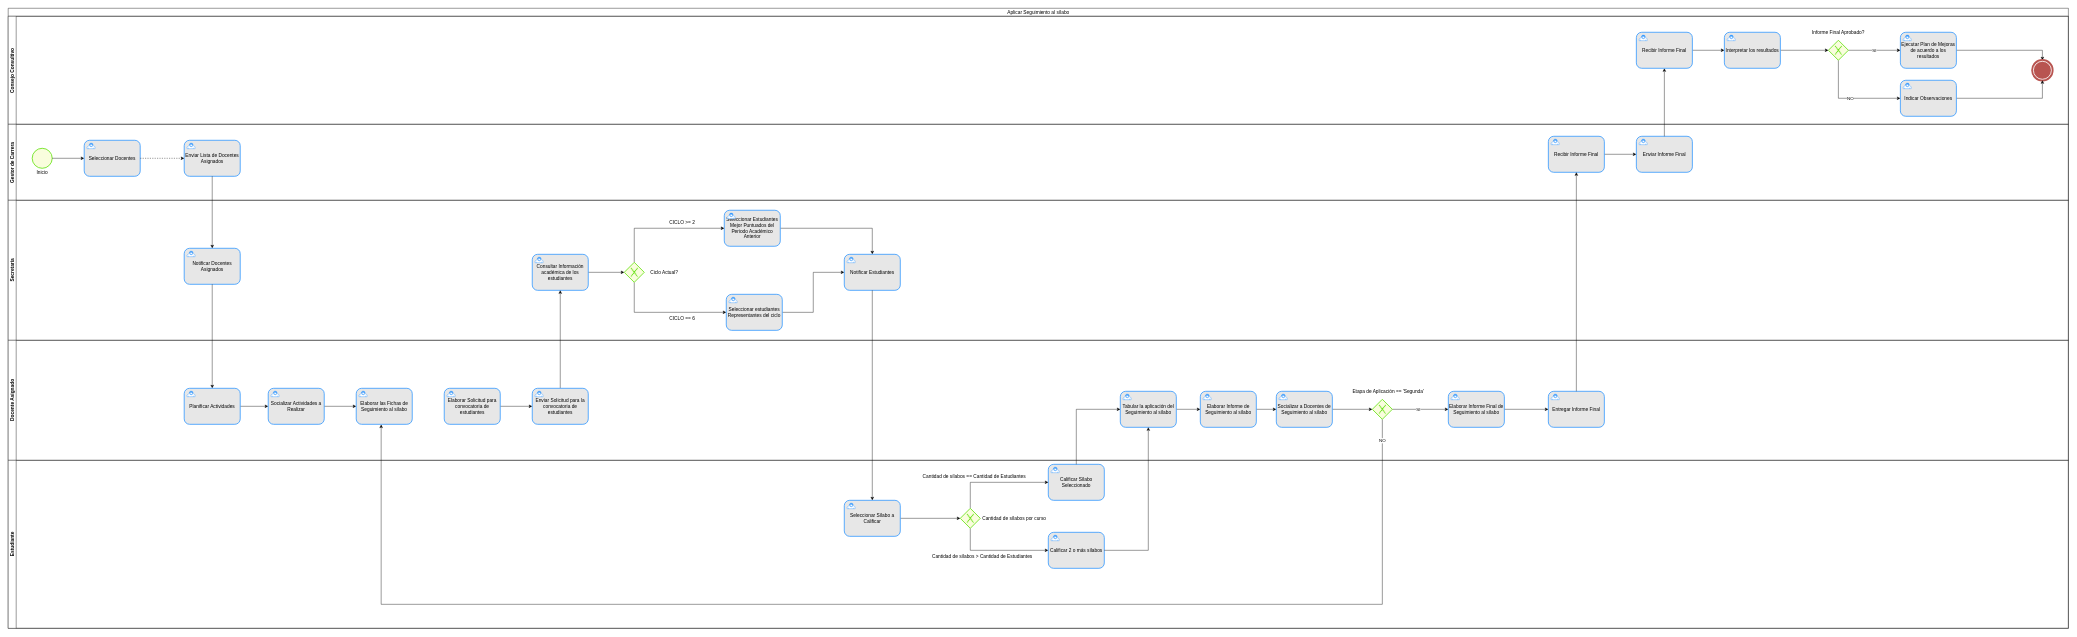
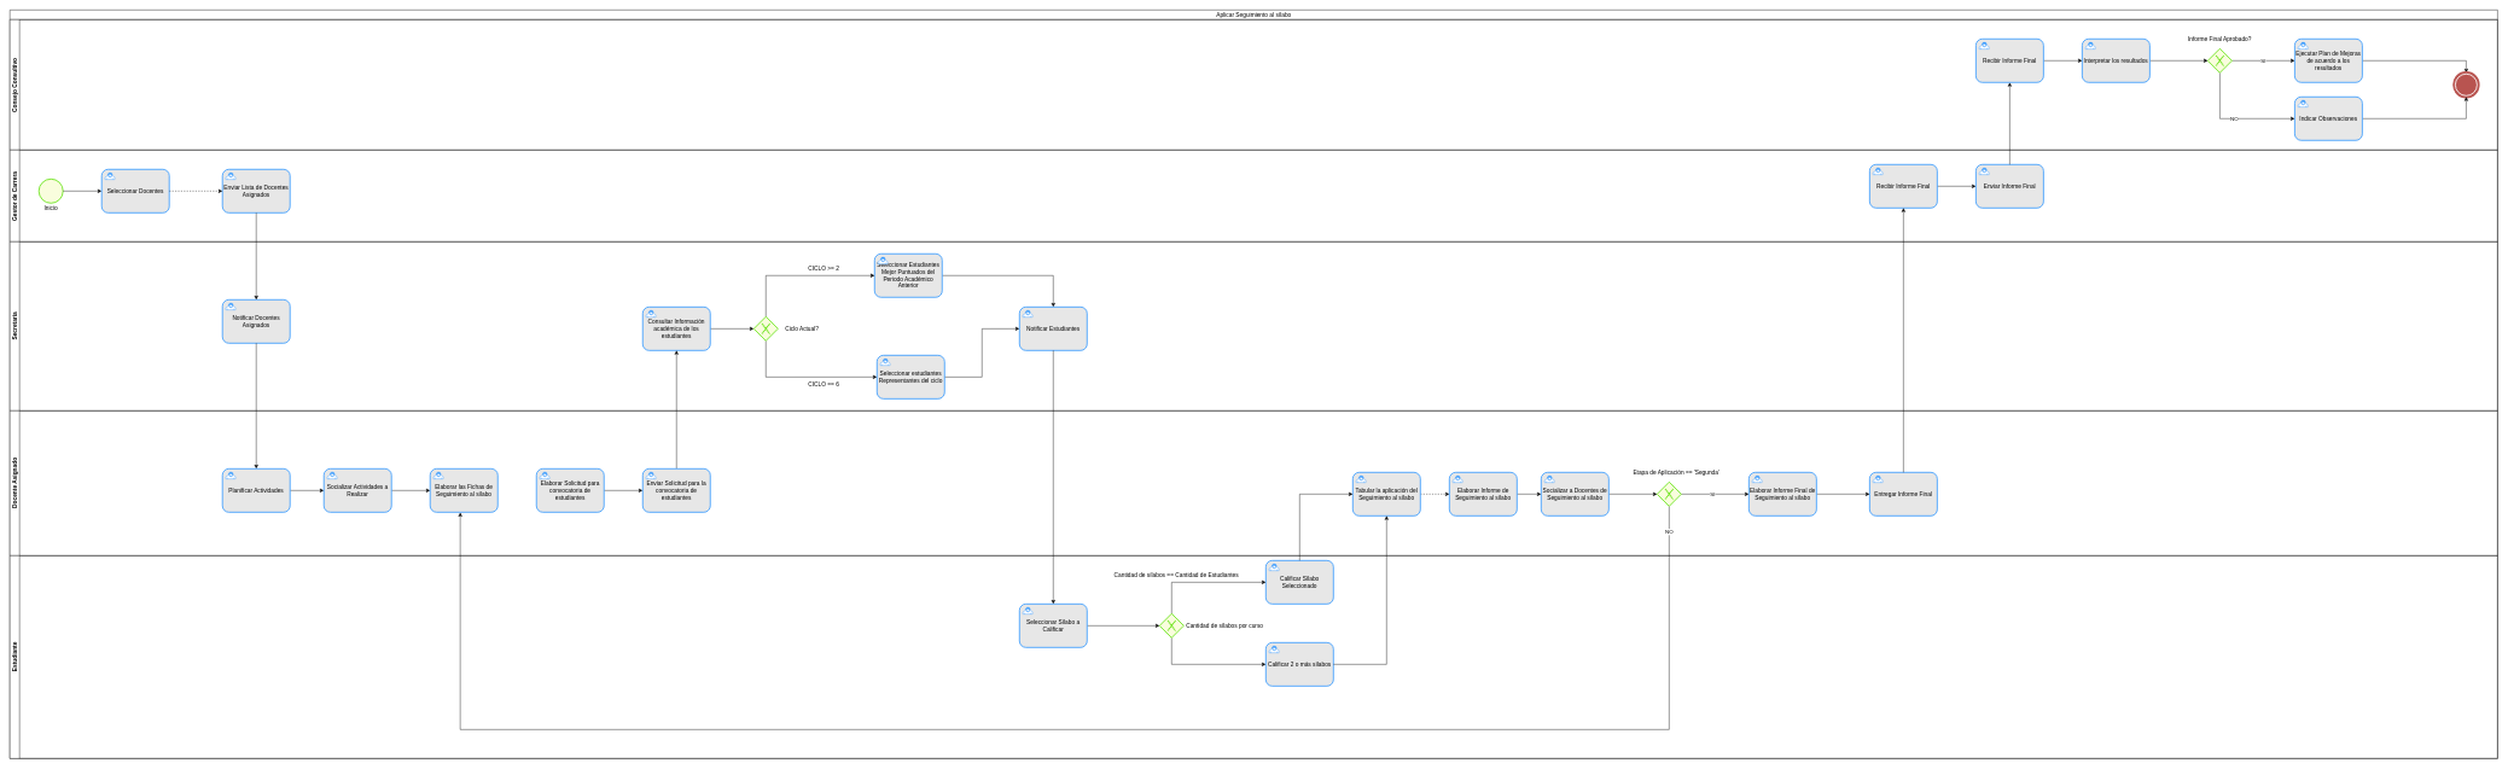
- <mxCell id="71" value="" style="edgeStyle=orthogonalEdgeStyle;rounded=0;orthogonalLoop=1;jettySize=auto;html=1;" parent="52" source="86" target="84" edge="1"><mxGeometry relative="1" as="geometry" /></mxCell>
+ <mxCell id="71" value="" style="edgeStyle=orthogonalEdgeStyle;rounded=0;orthogonalLoop=1;jettySize=auto;html=1;dashed=1;" parent="52" source="86" target="84" edge="1"><mxGeometry relative="1" as="geometry" /></mxCell>
- <mxCell id="98" value="Cantidad de sílabos &amp;gt; Cantidad de Estudiantes" style="text;html=1;strokeColor=none;fillColor=none;align=center;verticalAlign=middle;whiteSpace=wrap;rounded=0;" parent="88" vertex="1"><mxGeometry x="2290" y="230" width="290" height="20" as="geometry" /></mxCell>
